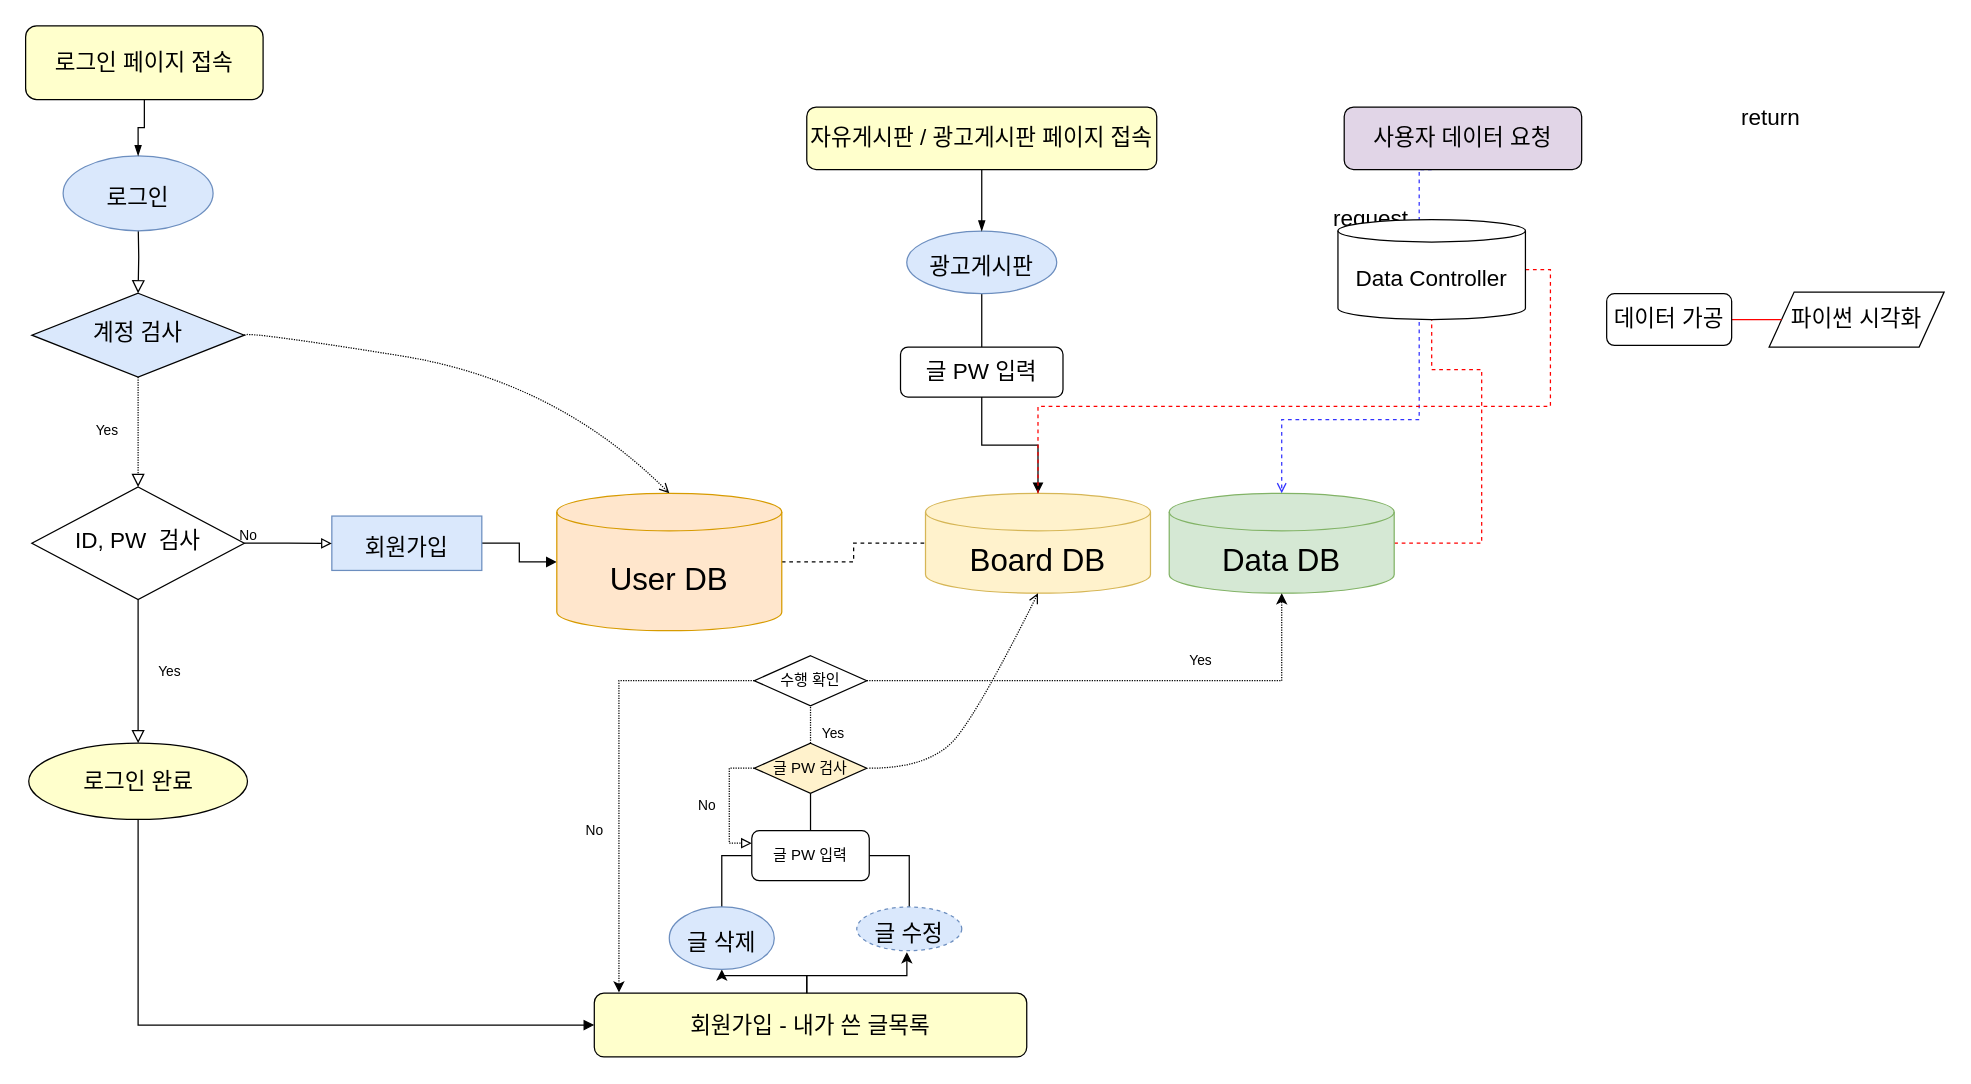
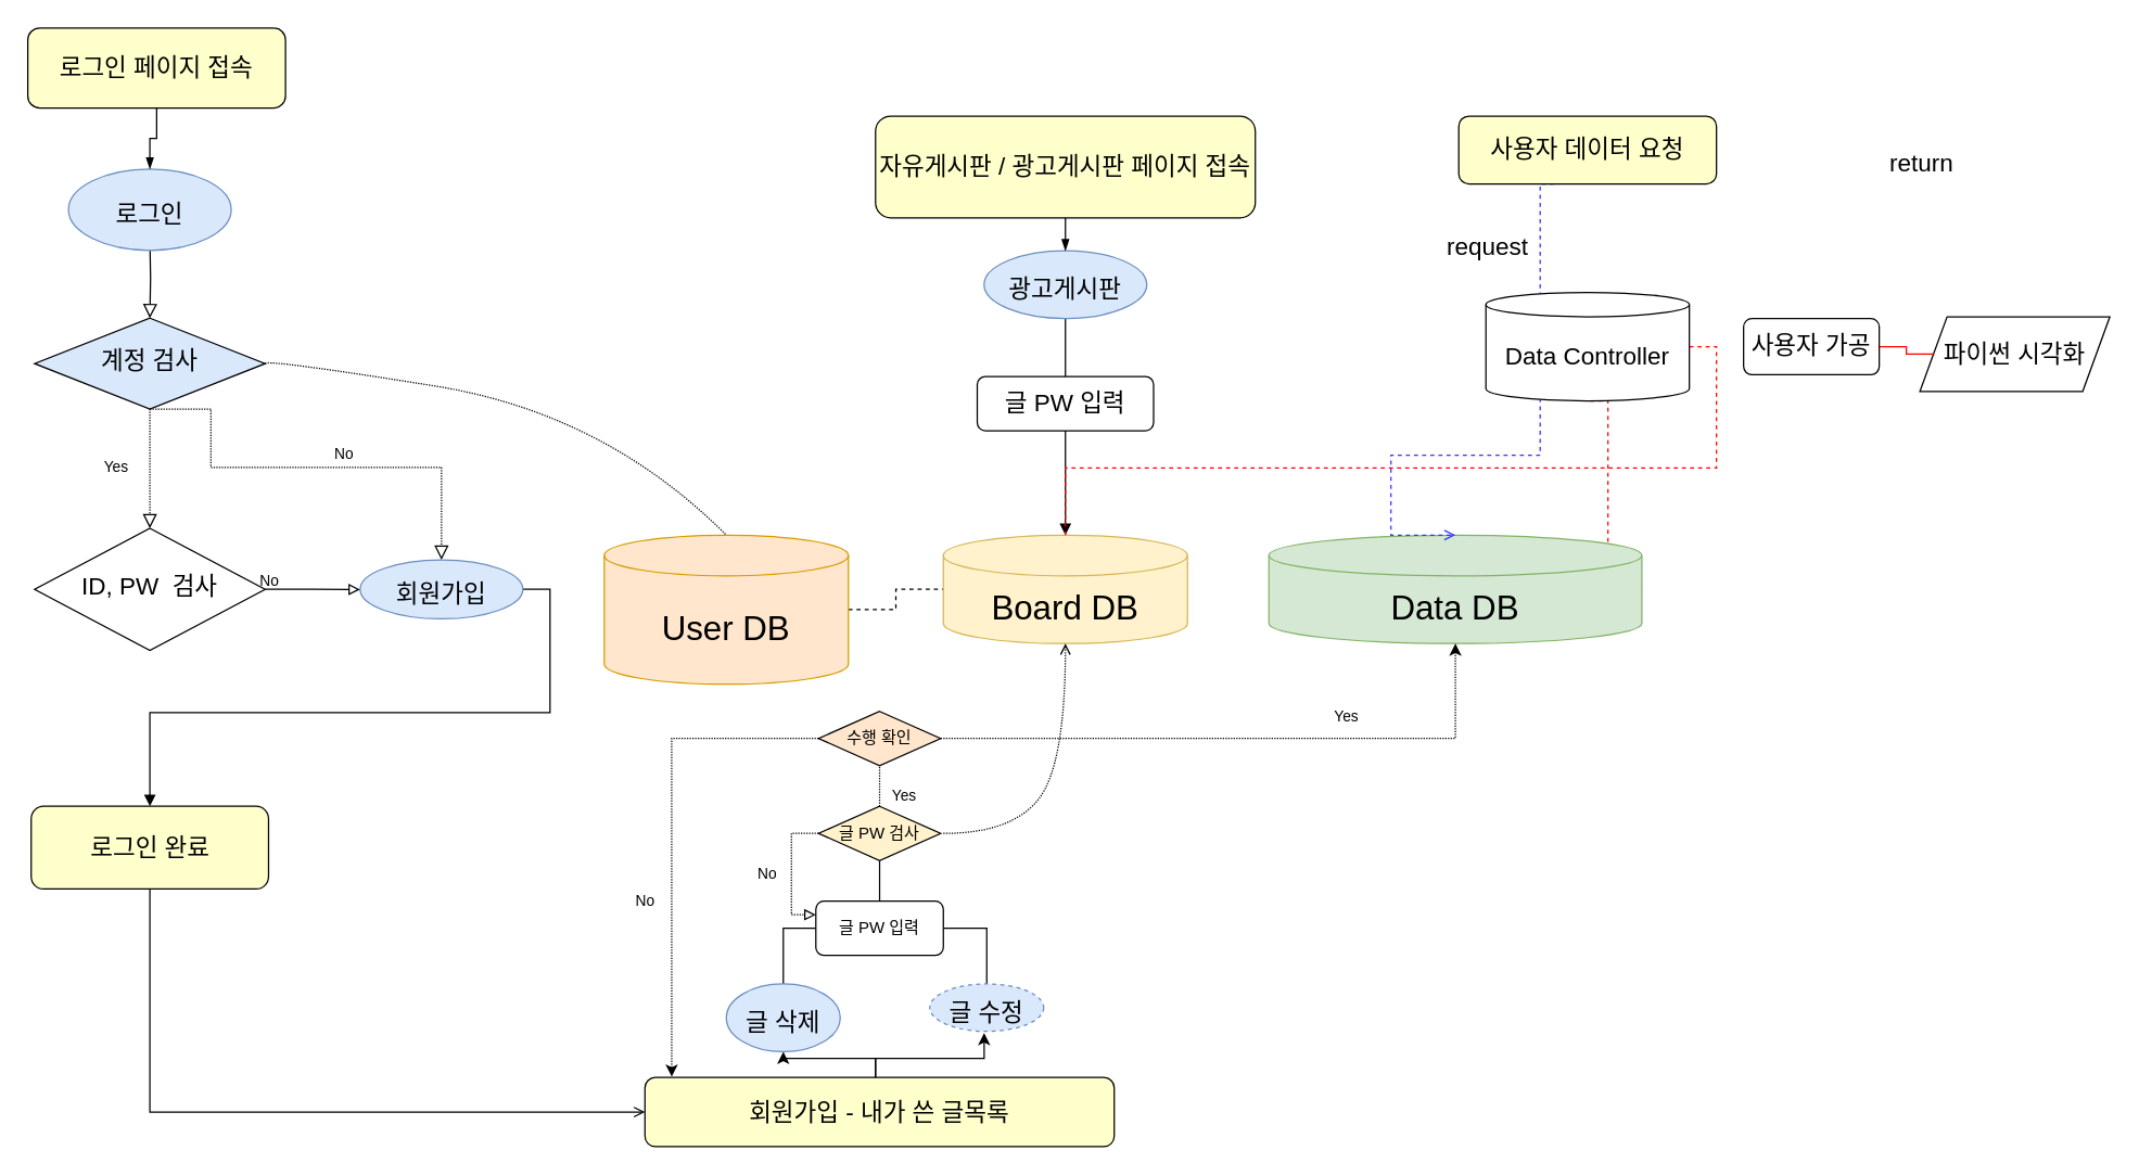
- <mxCell id="26" value="자유게시판 / 광고게시판 페이지 접속" style="rounded=1;whiteSpace=wrap;html=1;fontFamily=Helvetica;fontSize=18;fillColor=#FFFFCC;strokeColor=default;" parent="1" vertex="1"><mxGeometry x="645" y="85" width="280" height="50" as="geometry" /></mxCell>
+ <mxCell id="26" value="자유게시판 / 광고게시판 페이지 접속" style="rounded=1;whiteSpace=wrap;html=1;fontFamily=Helvetica;fontSize=18;fillColor=#FFFFCC;strokeColor=default;" parent="1" vertex="1"><mxGeometry x="645" y="85" width="280" height="75" as="geometry" /></mxCell>
- <mxCell id="50" value="사용자 데이터 요청" style="rounded=1;whiteSpace=wrap;html=1;fontFamily=Helvetica;fontSize=18;fontColor=default;fillColor=#e1d5e7;strokeColor=default;" vertex="1" parent="1"><mxGeometry x="1075" y="85" width="190" height="50" as="geometry" /></mxCell>
+ <mxCell id="50" value="사용자 데이터 요청" style="rounded=1;whiteSpace=wrap;html=1;fontFamily=Helvetica;fontSize=18;fontColor=default;fillColor=#FFFFCC;strokeColor=default;" vertex="1" parent="1"><mxGeometry x="1075" y="85" width="190" height="50" as="geometry" /></mxCell>
- <mxCell id="55" value="Data Controller" style="shape=cylinder3;whiteSpace=wrap;html=1;boundedLbl=1;backgroundOutline=1;size=9.0;rounded=0;glass=0;fontSize=18;" vertex="1" parent="1"><mxGeometry x="1070" y="175" width="150" height="80" as="geometry" /></mxCell>
+ <mxCell id="55" value="Data Controller" style="shape=cylinder3;whiteSpace=wrap;html=1;boundedLbl=1;backgroundOutline=1;size=9.0;rounded=0;glass=0;fontSize=18;" vertex="1" parent="1"><mxGeometry x="1095" y="215" width="150" height="80" as="geometry" /></mxCell>
- <mxCell id="53" value="데이터 가공" style="rounded=1;whiteSpace=wrap;html=1;glass=0;fontSize=18;" vertex="1" parent="1"><mxGeometry x="1285" y="234.25" width="100" height="41.5" as="geometry" /></mxCell>
+ <mxCell id="53" value="사용자 가공" style="rounded=1;whiteSpace=wrap;html=1;glass=0;fontSize=18;" vertex="1" parent="1"><mxGeometry x="1285" y="234.25" width="100" height="41.5" as="geometry" /></mxCell>
- <mxCell id="51" value="파이썬 시각화" style="shape=parallelogram;perimeter=parallelogramPerimeter;whiteSpace=wrap;html=1;fixedSize=1;rounded=0;glass=0;fontSize=18;" vertex="1" parent="1"><mxGeometry x="1415" y="233" width="140" height="44" as="geometry" /></mxCell>
+ <mxCell id="51" value="파이썬 시각화" style="shape=parallelogram;perimeter=parallelogramPerimeter;whiteSpace=wrap;html=1;fixedSize=1;rounded=0;glass=0;fontSize=18;" vertex="1" parent="1"><mxGeometry x="1415" y="233" width="140" height="55" as="geometry" /></mxCell>
+ <mxCell id="4" value="No" style="edgeStyle=orthogonalEdgeStyle;rounded=0;html=1;jettySize=auto;orthogonalLoop=1;fontSize=11;endArrow=block;endFill=0;endSize=8;strokeWidth=1;shadow=0;labelBackgroundColor=none;dashed=1;dashPattern=1 1;exitX=0.5;exitY=1;exitDx=0;exitDy=0;" parent="1" source="5" target="7" edge="1"><mxGeometry x="0.14" y="10" relative="1" as="geometry"><mxPoint as="offset" /><Array as="points"><mxPoint x="155" y="344" /><mxPoint x="325" y="344" /></Array><mxPoint x="195" y="268" as="sourcePoint" /></mxGeometry></mxCell>
- <mxCell id="46" value="" style="curved=1;endArrow=open;html=1;rounded=0;dashed=1;dashPattern=1 1;fontSize=11;exitX=1;exitY=0.5;exitDx=0;exitDy=0;entryX=0.5;entryY=0;entryDx=0;entryDy=0;entryPerimeter=0;endFill=0;" edge="1" parent="1" source="5" target="13"><mxGeometry width="50" height="50" relative="1" as="geometry"><mxPoint x="145" y="264" as="sourcePoint" /><mxPoint x="195" y="214" as="targetPoint" /><Array as="points"><mxPoint x="195" y="264" /><mxPoint x="445" y="304" /></Array></mxGeometry></mxCell>
+ <mxCell id="46" value="" style="curved=1;endArrow=none;html=1;rounded=0;dashed=1;dashPattern=1 1;fontSize=11;exitX=1;exitY=0.5;exitDx=0;exitDy=0;entryX=0.5;entryY=0;entryDx=0;entryDy=0;entryPerimeter=0;endFill=0;" edge="1" parent="1" source="5" target="13"><mxGeometry width="50" height="50" relative="1" as="geometry"><mxPoint x="145" y="264" as="sourcePoint" /><mxPoint x="195" y="214" as="targetPoint" /><Array as="points"><mxPoint x="195" y="264" /><mxPoint x="445" y="304" /></Array></mxGeometry></mxCell>
- <mxCell id="7" value="&lt;font style=&quot;font-size: 18px;&quot;&gt;회원가입&lt;/font&gt;" style="whiteSpace=wrap;html=1;fontSize=25;fillColor=#dae8fc;strokeColor=#6c8ebf;rounded=0;" parent="1" vertex="1"><mxGeometry x="265" y="412.25" width="120" height="43.5" as="geometry" /></mxCell>
+ <mxCell id="7" value="&lt;font style=&quot;font-size: 18px;&quot;&gt;회원가입&lt;/font&gt;" style="ellipse;whiteSpace=wrap;html=1;fontSize=25;fillColor=#dae8fc;strokeColor=#6c8ebf;" parent="1" vertex="1"><mxGeometry x="265" y="412.25" width="120" height="43.5" as="geometry" /></mxCell>
- <mxCell id="19" value="&lt;span style=&quot;font-size: 25px;&quot;&gt;Board DB&lt;/span&gt;" style="shape=cylinder3;whiteSpace=wrap;html=1;boundedLbl=1;backgroundOutline=1;size=15;fillColor=#fff2cc;strokeColor=#d6b656;" parent="1" vertex="1"><mxGeometry x="740" y="394" width="180" height="80" as="geometry" /></mxCell>
+ <mxCell id="19" value="&lt;span style=&quot;font-size: 25px;&quot;&gt;Board DB&lt;/span&gt;" style="shape=cylinder3;whiteSpace=wrap;html=1;boundedLbl=1;backgroundOutline=1;size=15;fillColor=#fff2cc;strokeColor=#d6b656;" parent="1" vertex="1"><mxGeometry x="695" y="394" width="180" height="80" as="geometry" /></mxCell>
- <mxCell id="16" value="&lt;font style=&quot;font-size: 25px;&quot;&gt;Data DB&lt;/font&gt;" style="shape=cylinder3;whiteSpace=wrap;html=1;boundedLbl=1;backgroundOutline=1;size=15;fillColor=#d5e8d4;strokeColor=#82b366;" parent="1" vertex="1"><mxGeometry x="935" y="394" width="180" height="80" as="geometry" /></mxCell>
+ <mxCell id="16" value="&lt;font style=&quot;font-size: 25px;&quot;&gt;Data DB&lt;/font&gt;" style="shape=cylinder3;whiteSpace=wrap;html=1;boundedLbl=1;backgroundOutline=1;size=15;fillColor=#d5e8d4;strokeColor=#82b366;" parent="1" vertex="1"><mxGeometry x="935" y="394" width="275" height="80" as="geometry" /></mxCell>
- <mxCell id="6" style="edgeStyle=orthogonalEdgeStyle;rounded=0;orthogonalLoop=1;jettySize=auto;html=1;exitX=1;exitY=0.5;exitDx=0;exitDy=0;entryX=0;entryY=0.5;entryDx=0;entryDy=0;entryPerimeter=0;labelBackgroundColor=default;fontFamily=Helvetica;fontSize=20;fontColor=default;endArrow=block;endFill=1;strokeColor=default;" parent="1" source="7" target="13" edge="1"><mxGeometry relative="1" as="geometry" /></mxCell>
+ <mxCell id="6" style="edgeStyle=orthogonalEdgeStyle;rounded=0;orthogonalLoop=1;jettySize=auto;html=1;exitX=1;exitY=0.5;exitDx=0;exitDy=0;labelBackgroundColor=default;fontFamily=Helvetica;fontSize=20;fontColor=default;endArrow=block;endFill=1;strokeColor=default;" parent="1" source="7" target="11" edge="1"><mxGeometry relative="1" as="geometry" /></mxCell>
- <mxCell id="8" value="Yes" style="edgeStyle=orthogonalEdgeStyle;rounded=0;html=1;jettySize=auto;orthogonalLoop=1;fontSize=11;endArrow=block;endFill=0;endSize=8;strokeWidth=1;shadow=0;labelBackgroundColor=none;" parent="1" source="10" target="11" edge="1"><mxGeometry y="25" relative="1" as="geometry"><mxPoint as="offset" /><Array as="points"><mxPoint x="110" y="534" /><mxPoint x="110" y="534" /></Array></mxGeometry></mxCell>
- <mxCell id="45" value="수행 확인" style="rhombus;whiteSpace=wrap;html=1;" vertex="1" parent="1"><mxGeometry x="603" y="524" width="90" height="40" as="geometry" /></mxCell>
+ <mxCell id="45" value="수행 확인" style="rhombus;whiteSpace=wrap;html=1;fillColor=#ffe6cc;" vertex="1" parent="1"><mxGeometry x="603" y="524" width="90" height="40" as="geometry" /></mxCell>
- <mxCell id="11" value="&lt;font style=&quot;font-size: 18px;&quot;&gt;로그인 완료&lt;/font&gt;" style="ellipse;whiteSpace=wrap;html=1;fontSize=12;glass=0;strokeWidth=1;shadow=0;fillColor=#FFFFCC;" parent="1" vertex="1"><mxGeometry x="22.5" y="594" width="175" height="61" as="geometry" /></mxCell>
+ <mxCell id="11" value="&lt;font style=&quot;font-size: 18px;&quot;&gt;로그인 완료&lt;/font&gt;" style="rounded=1;whiteSpace=wrap;html=1;fontSize=12;glass=0;strokeWidth=1;shadow=0;fillColor=#FFFFCC;" parent="1" vertex="1"><mxGeometry x="22.5" y="594" width="175" height="61" as="geometry" /></mxCell>
- <mxCell id="17" style="edgeStyle=orthogonalEdgeStyle;rounded=0;orthogonalLoop=1;jettySize=auto;html=1;exitX=0.5;exitY=1;exitDx=0;exitDy=0;entryX=0;entryY=0.5;entryDx=0;entryDy=0;fontSize=12;endArrow=block;endFill=1;" edge="1" parent="1" source="11" target="36"><mxGeometry relative="1" as="geometry"><Array as="points"><mxPoint x="110" y="820" /></Array></mxGeometry></mxCell>
+ <mxCell id="17" style="edgeStyle=orthogonalEdgeStyle;rounded=0;orthogonalLoop=1;jettySize=auto;html=1;exitX=0.5;exitY=1;exitDx=0;exitDy=0;entryX=0;entryY=0.5;entryDx=0;entryDy=0;fontSize=12;endArrow=open;endFill=1;" edge="1" parent="1" source="11" target="36"><mxGeometry relative="1" as="geometry"><Array as="points"><mxPoint x="110" y="820" /></Array></mxGeometry></mxCell>
